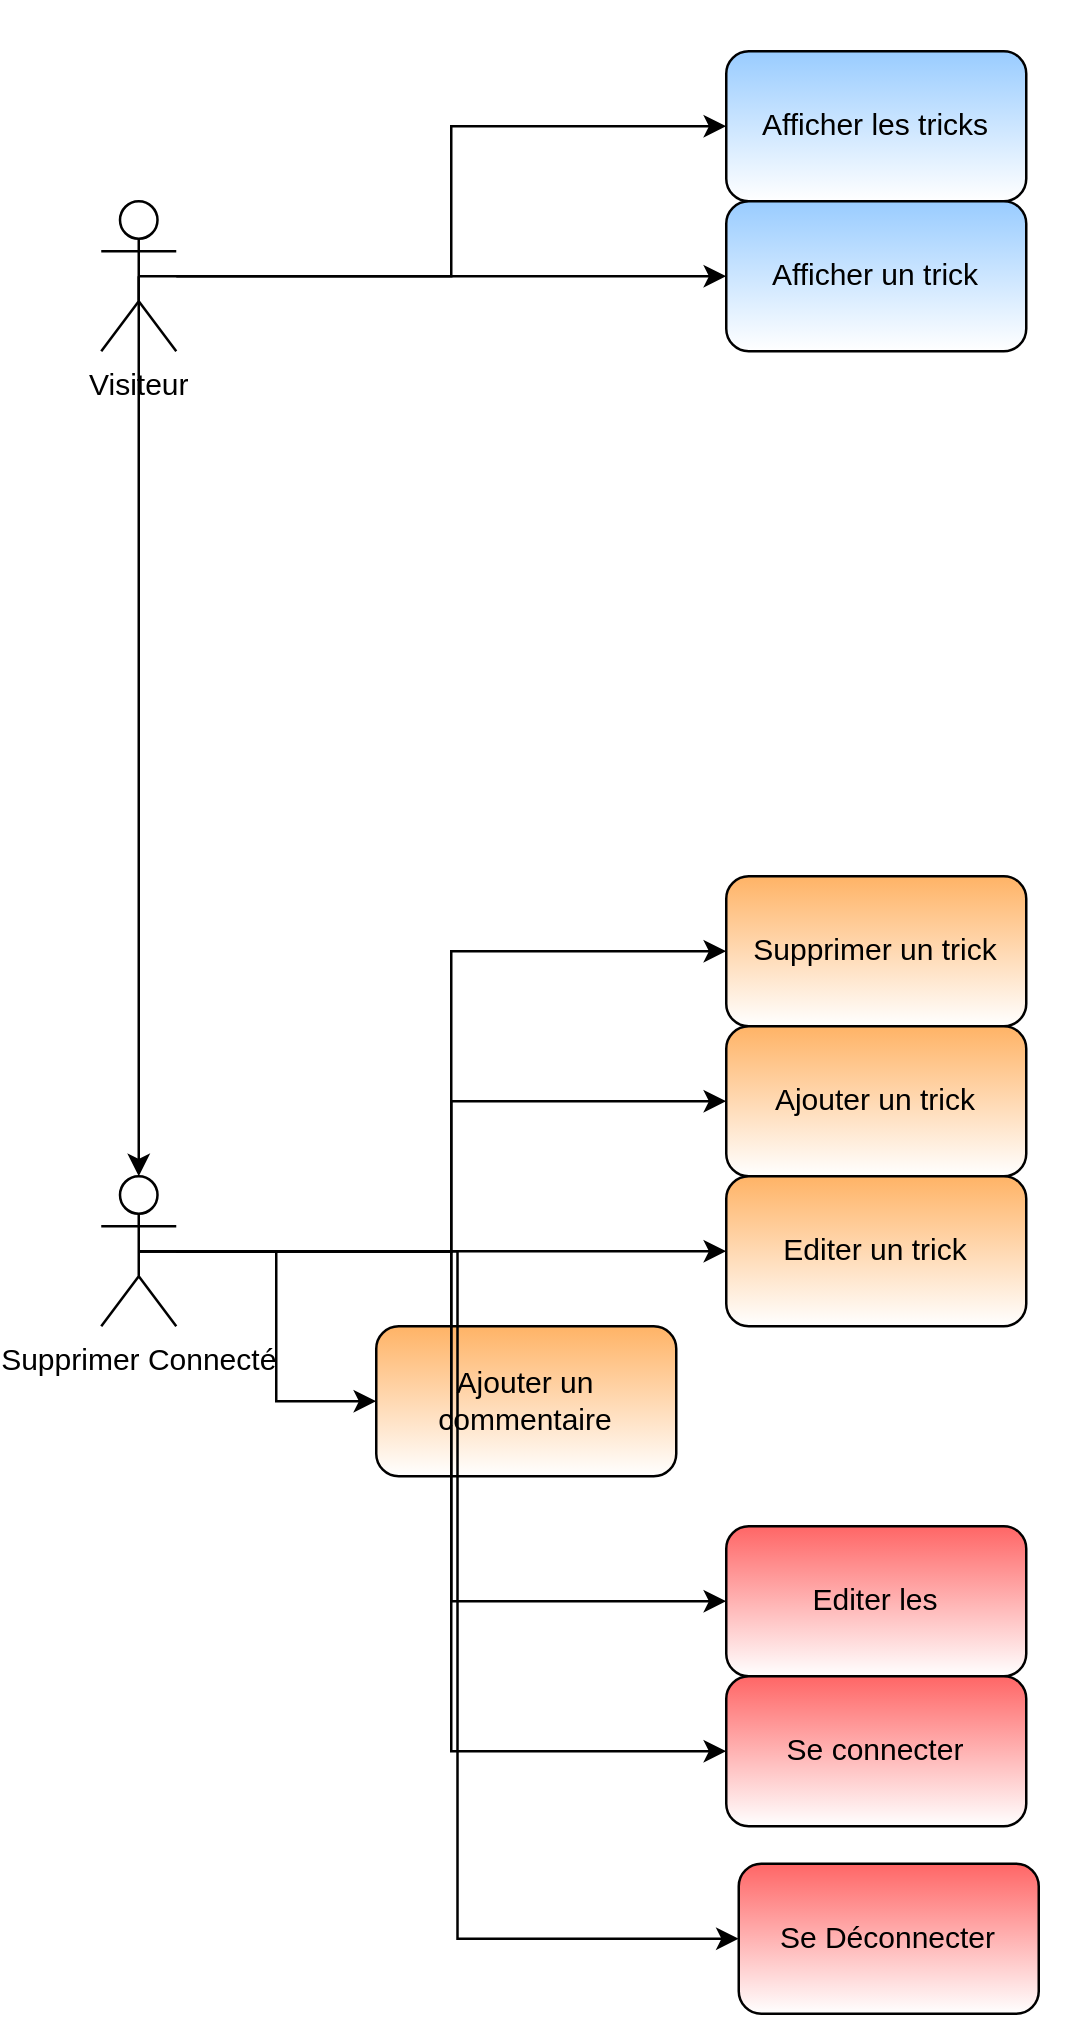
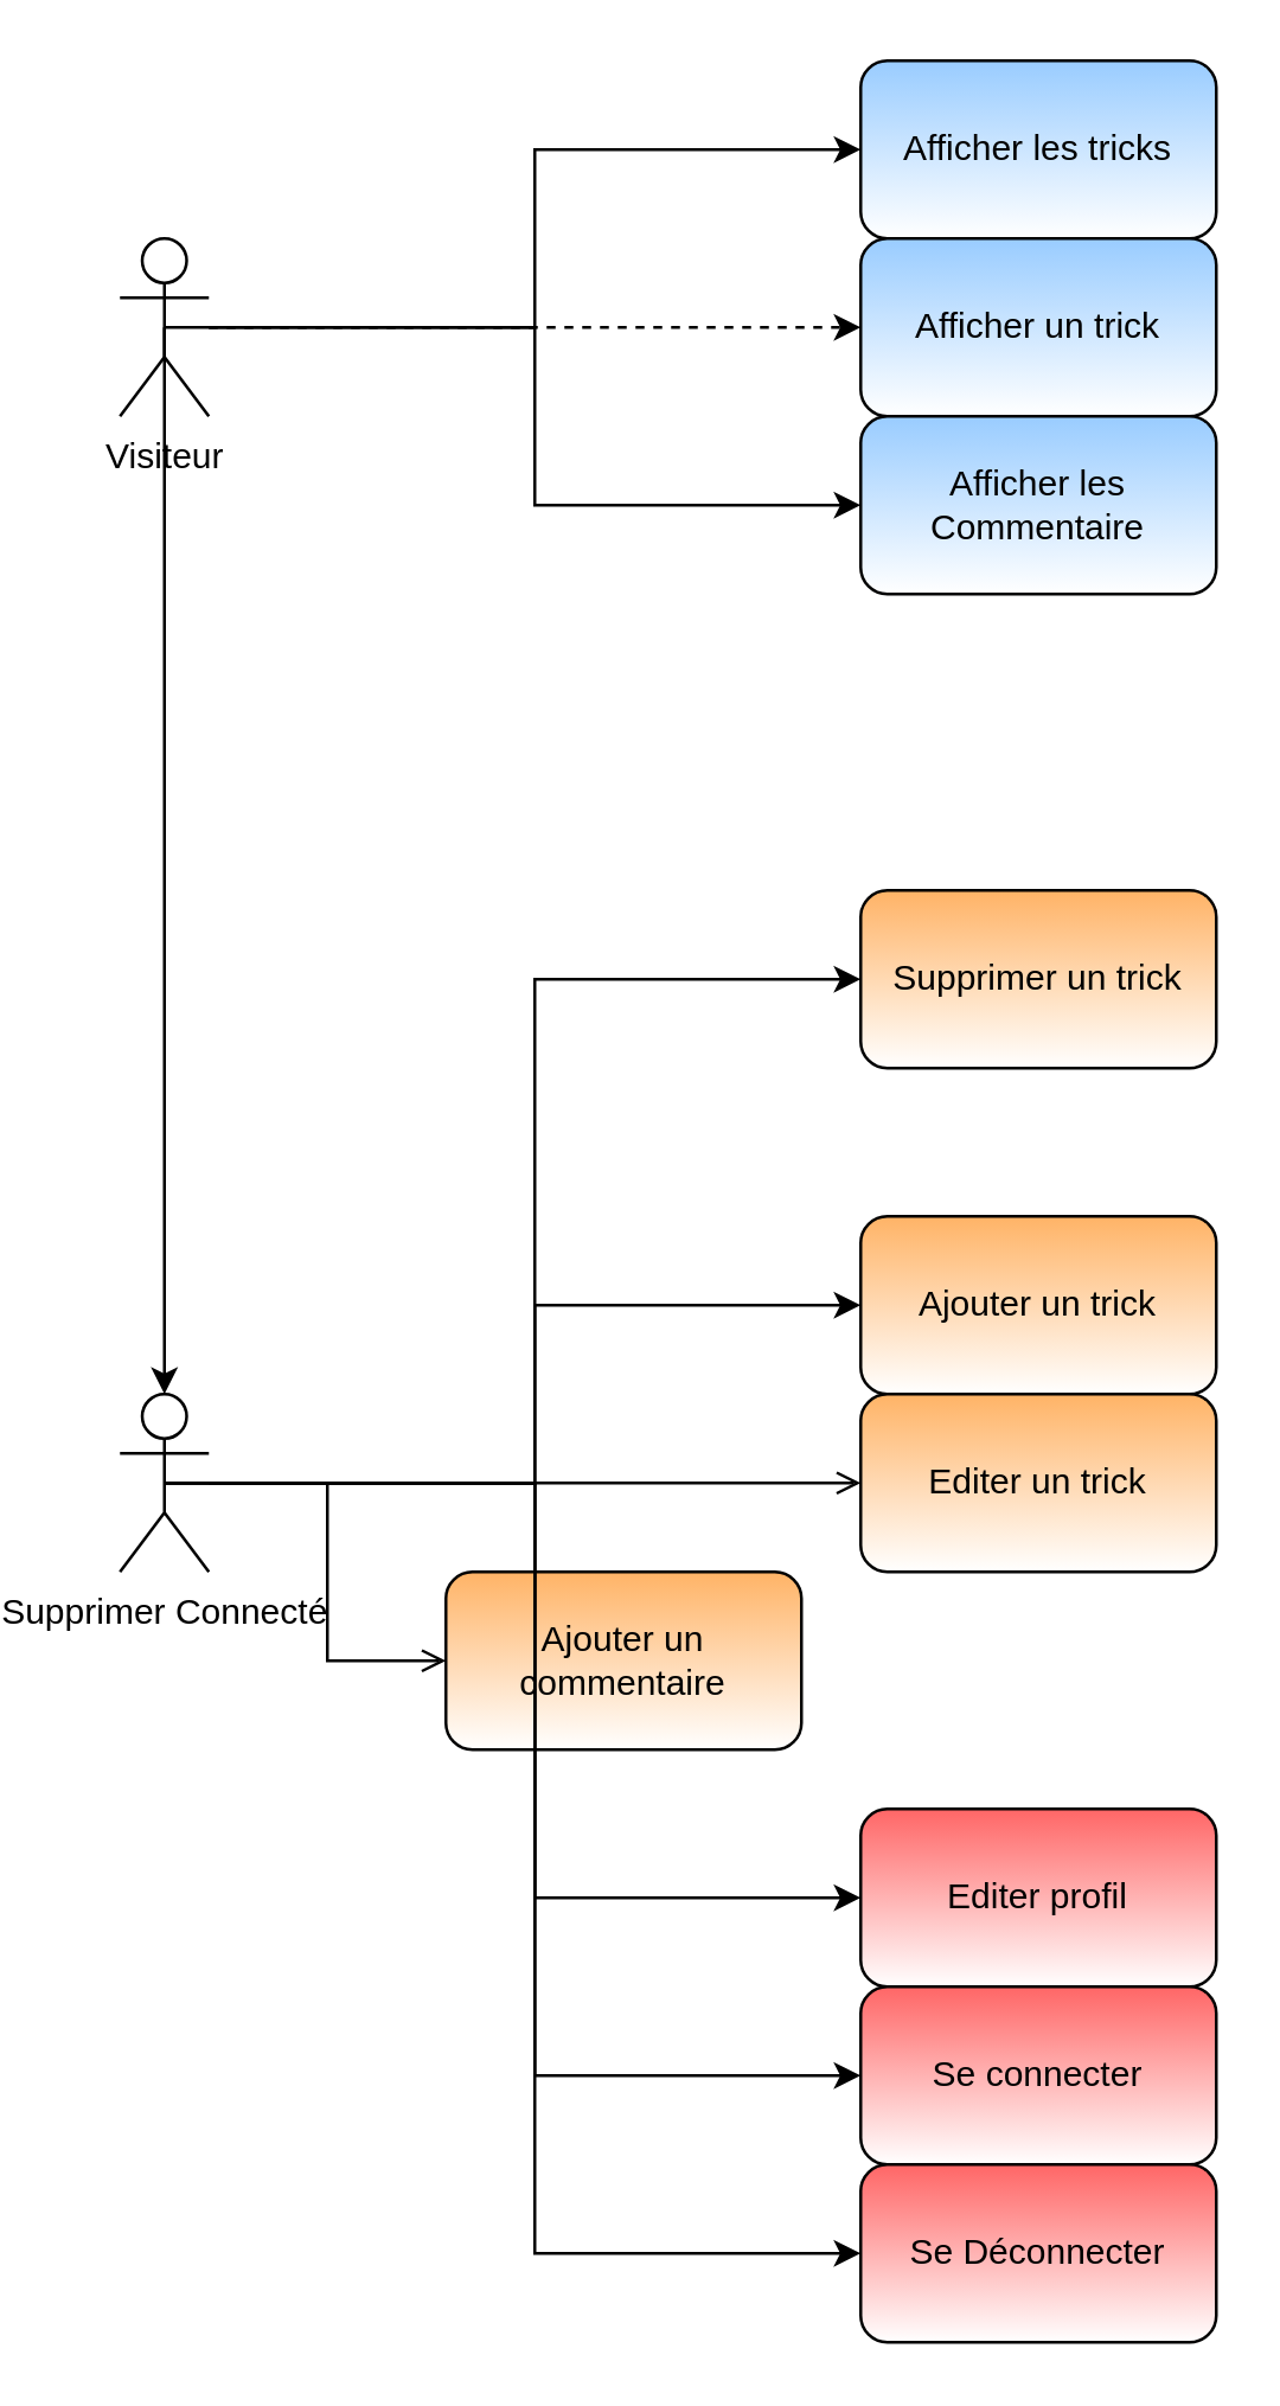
- <mxCell id="9" style="edgeStyle=orthogonalEdgeStyle;rounded=0;orthogonalLoop=1;jettySize=auto;html=1;" parent="1" source="3" target="7" edge="1"><mxGeometry relative="1" as="geometry"><mxPoint x="45" y="120" as="sourcePoint" /><mxPoint x="280" y="60" as="targetPoint" /></mxGeometry></mxCell>
+ <mxCell id="9" style="edgeStyle=orthogonalEdgeStyle;rounded=0;orthogonalLoop=1;jettySize=auto;html=1;dashed=1;" parent="1" source="3" target="7" edge="1"><mxGeometry relative="1" as="geometry"><mxPoint x="45" y="120" as="sourcePoint" /><mxPoint x="280" y="60" as="targetPoint" /></mxGeometry></mxCell>
+ <mxCell id="10" style="edgeStyle=orthogonalEdgeStyle;rounded=0;orthogonalLoop=1;jettySize=auto;html=1;" parent="1" source="3" target="8" edge="1"><mxGeometry relative="1" as="geometry"><mxPoint x="60" y="120" as="sourcePoint" /><mxPoint x="280" y="120" as="targetPoint" /></mxGeometry></mxCell>
+ <mxCell id="8" value="&lt;span&gt;Afficher les Commentaire&lt;/span&gt;" style="rounded=1;whiteSpace=wrap;html=1;gradientColor=#ffffff;fillColor=#99CCFF;" parent="1" vertex="1"><mxGeometry x="270" y="140" width="120" height="60" as="geometry" /></mxCell>
- <mxCell id="12" value="Supprimer un trick" style="rounded=1;whiteSpace=wrap;html=1;gradientColor=#ffffff;fillColor=#FFB366;" parent="1" vertex="1"><mxGeometry x="270" y="350" width="120" height="60" as="geometry" /></mxCell>
+ <mxCell id="12" value="Supprimer un trick" style="rounded=1;whiteSpace=wrap;html=1;gradientColor=#ffffff;fillColor=#FFB366;" parent="1" vertex="1"><mxGeometry x="270" y="300" width="120" height="60" as="geometry" /></mxCell>
- <mxCell id="20" style="edgeStyle=orthogonalEdgeStyle;rounded=0;orthogonalLoop=1;jettySize=auto;html=1;exitX=0.5;exitY=0.5;exitDx=0;exitDy=0;exitPerimeter=0;" parent="1" source="5" target="14" edge="1"><mxGeometry relative="1" as="geometry"><mxPoint x="60" y="510" as="sourcePoint" /><mxPoint x="280" y="450" as="targetPoint" /></mxGeometry></mxCell>
+ <mxCell id="20" style="edgeStyle=orthogonalEdgeStyle;rounded=0;orthogonalLoop=1;jettySize=auto;html=1;exitX=0.5;exitY=0.5;exitDx=0;exitDy=0;exitPerimeter=0;endArrow=open;" parent="1" source="5" target="14" edge="1"><mxGeometry relative="1" as="geometry"><mxPoint x="60" y="510" as="sourcePoint" /><mxPoint x="280" y="450" as="targetPoint" /></mxGeometry></mxCell>
- <mxCell id="21" style="edgeStyle=orthogonalEdgeStyle;rounded=0;orthogonalLoop=1;jettySize=auto;html=1;exitX=0.5;exitY=0.5;exitDx=0;exitDy=0;exitPerimeter=0;entryX=0;entryY=0.5;entryDx=0;entryDy=0;" parent="1" source="5" target="15" edge="1"><mxGeometry relative="1" as="geometry"><mxPoint x="45" y="510" as="sourcePoint" /><mxPoint x="280" y="510" as="targetPoint" /></mxGeometry></mxCell>
+ <mxCell id="21" style="edgeStyle=orthogonalEdgeStyle;rounded=0;orthogonalLoop=1;jettySize=auto;html=1;exitX=0.5;exitY=0.5;exitDx=0;exitDy=0;exitPerimeter=0;entryX=0;entryY=0.5;entryDx=0;entryDy=0;endArrow=open;" parent="1" source="5" target="15" edge="1"><mxGeometry relative="1" as="geometry"><mxPoint x="45" y="510" as="sourcePoint" /><mxPoint x="280" y="510" as="targetPoint" /></mxGeometry></mxCell>
- <mxCell id="16" value="Editer les" style="rounded=1;whiteSpace=wrap;html=1;fillColor=#FF6666;gradientColor=#ffffff;" parent="1" vertex="1"><mxGeometry x="270" y="610" width="120" height="60" as="geometry" /></mxCell>
+ <mxCell id="16" value="Editer profil" style="rounded=1;whiteSpace=wrap;html=1;fillColor=#FF6666;gradientColor=#ffffff;" parent="1" vertex="1"><mxGeometry x="270" y="610" width="120" height="60" as="geometry" /></mxCell>
- <mxCell id="18" value="&lt;span&gt;Se Déconnecter&lt;/span&gt;" style="rounded=1;whiteSpace=wrap;html=1;gradientColor=#ffffff;fillColor=#FF6666;" parent="1" vertex="1"><mxGeometry x="275" y="745" width="120" height="60" as="geometry" /></mxCell>
+ <mxCell id="18" value="&lt;span&gt;Se Déconnecter&lt;/span&gt;" style="rounded=1;whiteSpace=wrap;html=1;gradientColor=#ffffff;fillColor=#FF6666;" parent="1" vertex="1"><mxGeometry x="270" y="730" width="120" height="60" as="geometry" /></mxCell>
